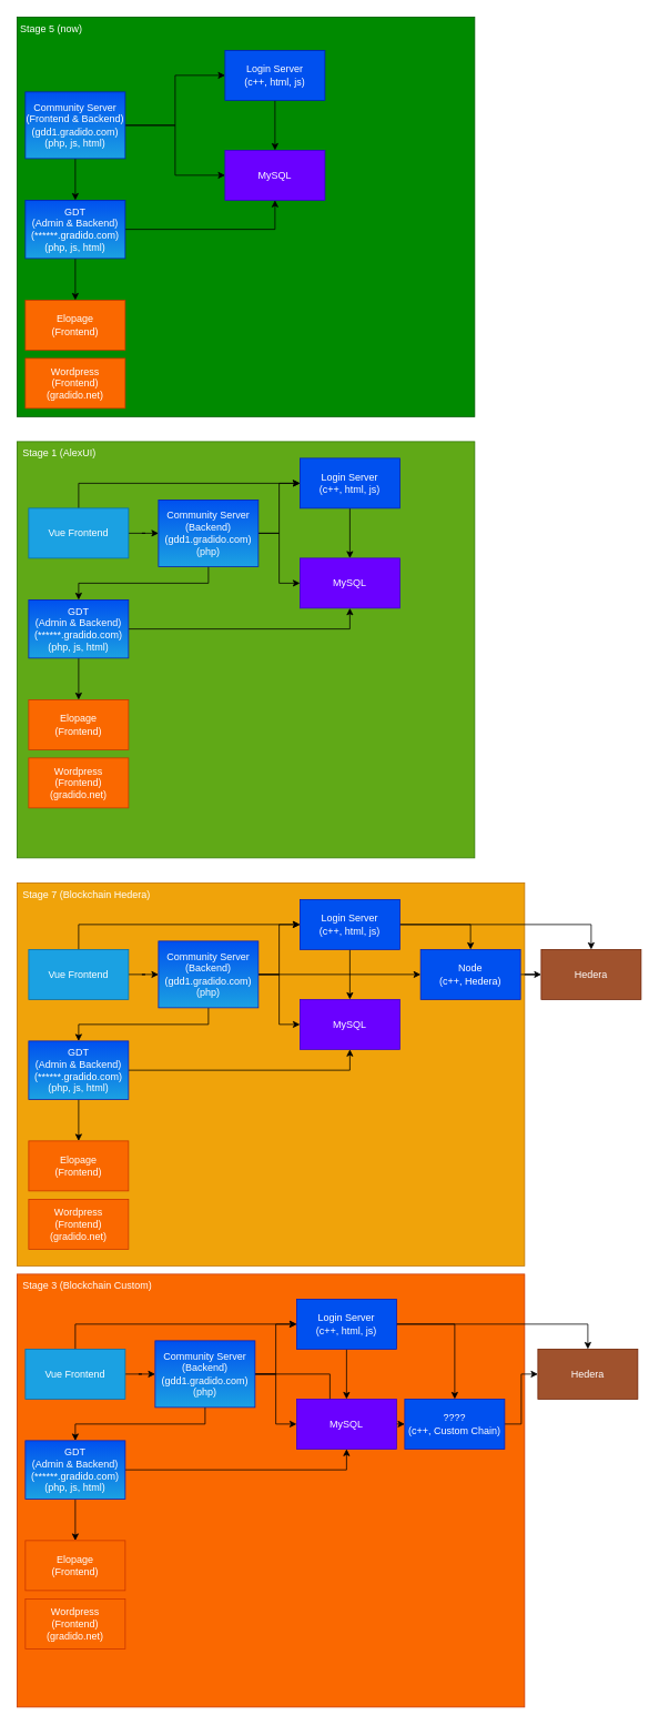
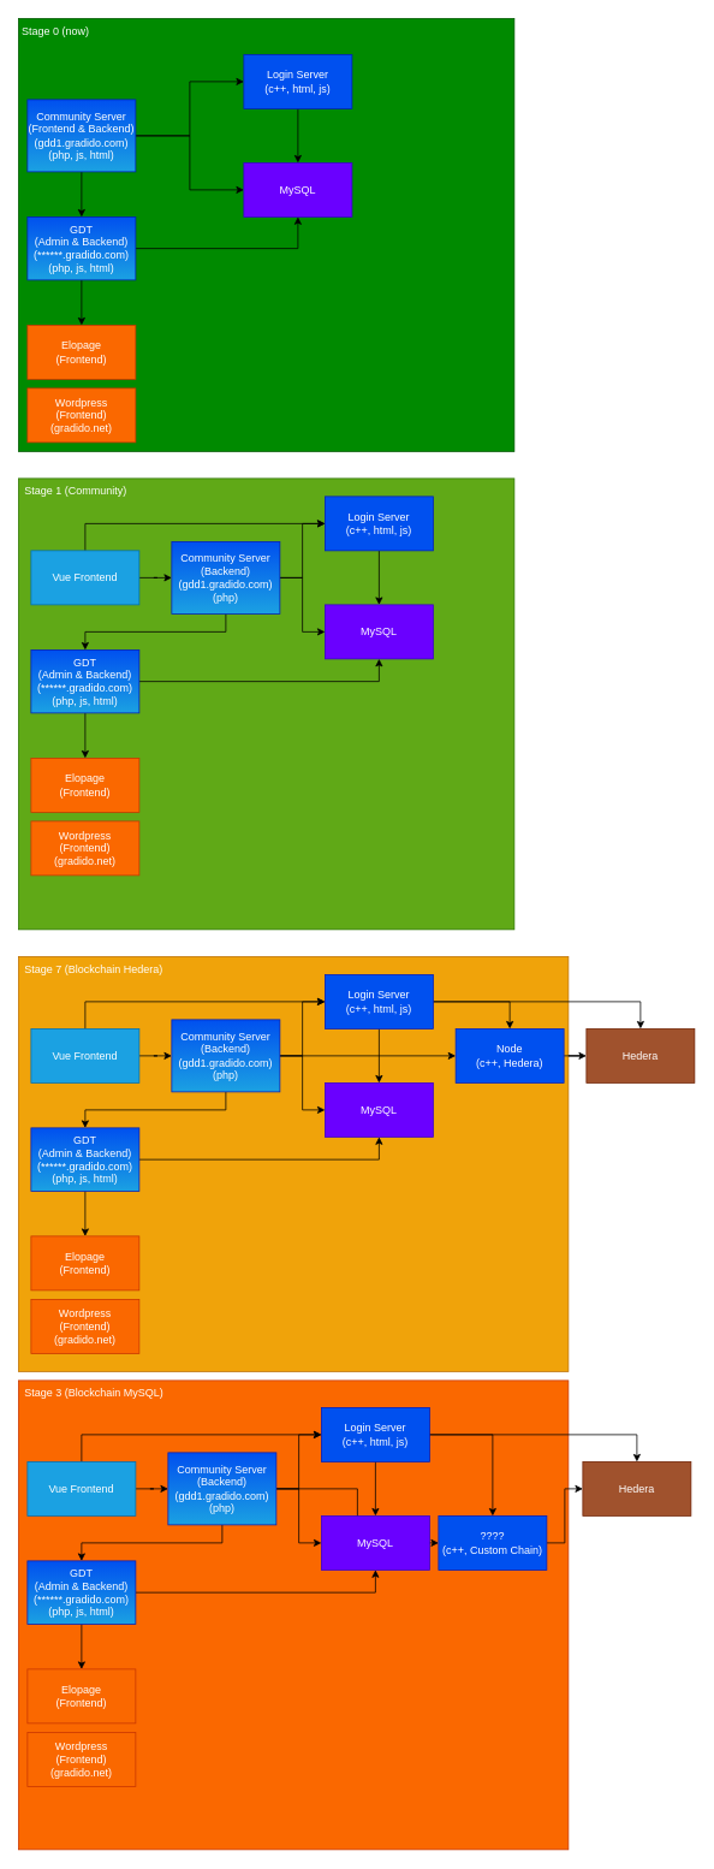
- <mxCell id="2" value="Stage 5 (now)" style="rounded=0;whiteSpace=wrap;html=1;align=left;verticalAlign=top;fontSize=12;spacingLeft=2;fillColor=#008a00;strokeColor=#005700;fontColor=#ffffff;" parent="1" vertex="1"><mxGeometry x="20" y="20" width="550" height="480" as="geometry" /></mxCell>
+ <mxCell id="2" value="Stage 0 (now)" style="rounded=0;whiteSpace=wrap;html=1;align=left;verticalAlign=top;fontSize=12;spacingLeft=2;fillColor=#008a00;strokeColor=#005700;fontColor=#ffffff;" parent="1" vertex="1"><mxGeometry x="20" y="20" width="550" height="480" as="geometry" /></mxCell>
- <mxCell id="3" value="Stage 1 (AlexUI)" style="rounded=0;whiteSpace=wrap;html=1;align=left;verticalAlign=top;fontSize=12;spacingLeft=5;fillColor=#60a917;strokeColor=#2D7600;fontColor=#ffffff;" parent="1" vertex="1"><mxGeometry x="20" y="530" width="550" height="500" as="geometry" /></mxCell>
+ <mxCell id="3" value="Stage 1 (Community)" style="rounded=0;whiteSpace=wrap;html=1;align=left;verticalAlign=top;fontSize=12;spacingLeft=5;fillColor=#60a917;strokeColor=#2D7600;fontColor=#ffffff;" parent="1" vertex="1"><mxGeometry x="20" y="530" width="550" height="500" as="geometry" /></mxCell>
- <mxCell id="5" value="Stage 3 (Blockchain Custom)" style="rounded=0;whiteSpace=wrap;html=1;align=left;verticalAlign=top;fontSize=12;spacingLeft=5;fillColor=#fa6800;strokeColor=#C73500;fontColor=#ffffff;" parent="1" vertex="1"><mxGeometry x="20" y="1530" width="610" height="520" as="geometry" /></mxCell>
+ <mxCell id="5" value="Stage 3 (Blockchain MySQL)" style="rounded=0;whiteSpace=wrap;html=1;align=left;verticalAlign=top;fontSize=12;spacingLeft=5;fillColor=#fa6800;strokeColor=#C73500;fontColor=#ffffff;" parent="1" vertex="1"><mxGeometry x="20" y="1530" width="610" height="520" as="geometry" /></mxCell>
